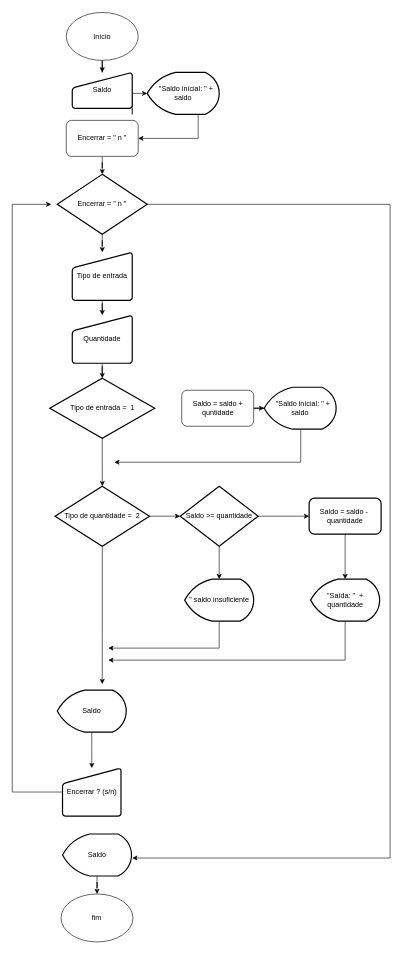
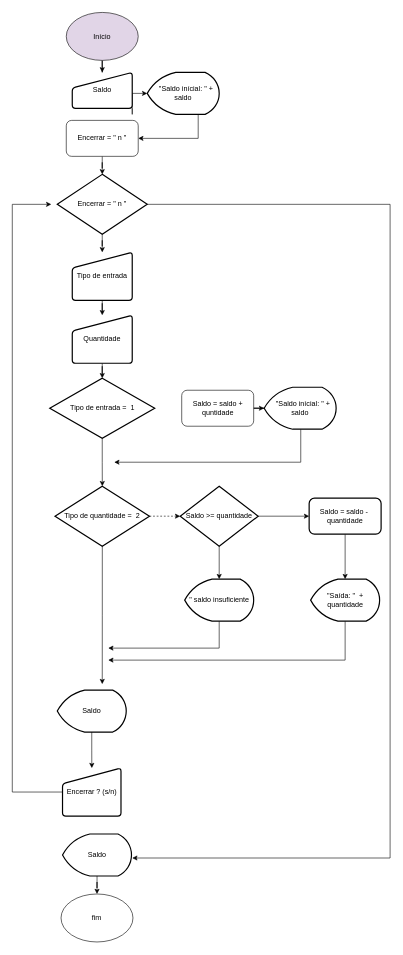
- <mxCell id="3" value="Início" style="ellipse;whiteSpace=wrap;html=1;" vertex="1" parent="1"><mxGeometry x="110" width="120" height="80" as="geometry" y="20" /></mxCell>
+ <mxCell id="3" value="Início" style="ellipse;whiteSpace=wrap;html=1;fillColor=#e1d5e7;" vertex="1" parent="1"><mxGeometry x="110" width="120" height="80" as="geometry" y="20" /></mxCell>
- <mxCell id="22" value="" style="edgeStyle=orthogonalEdgeStyle;rounded=0;orthogonalLoop=1;jettySize=auto;html=1;" edge="1" parent="1" source="24" target="27"><mxGeometry relative="1" as="geometry" /></mxCell>
+ <mxCell id="22" value="" style="edgeStyle=orthogonalEdgeStyle;rounded=0;orthogonalLoop=1;jettySize=auto;html=1;dashed=1;" edge="1" parent="1" source="24" target="27"><mxGeometry relative="1" as="geometry" /></mxCell>
